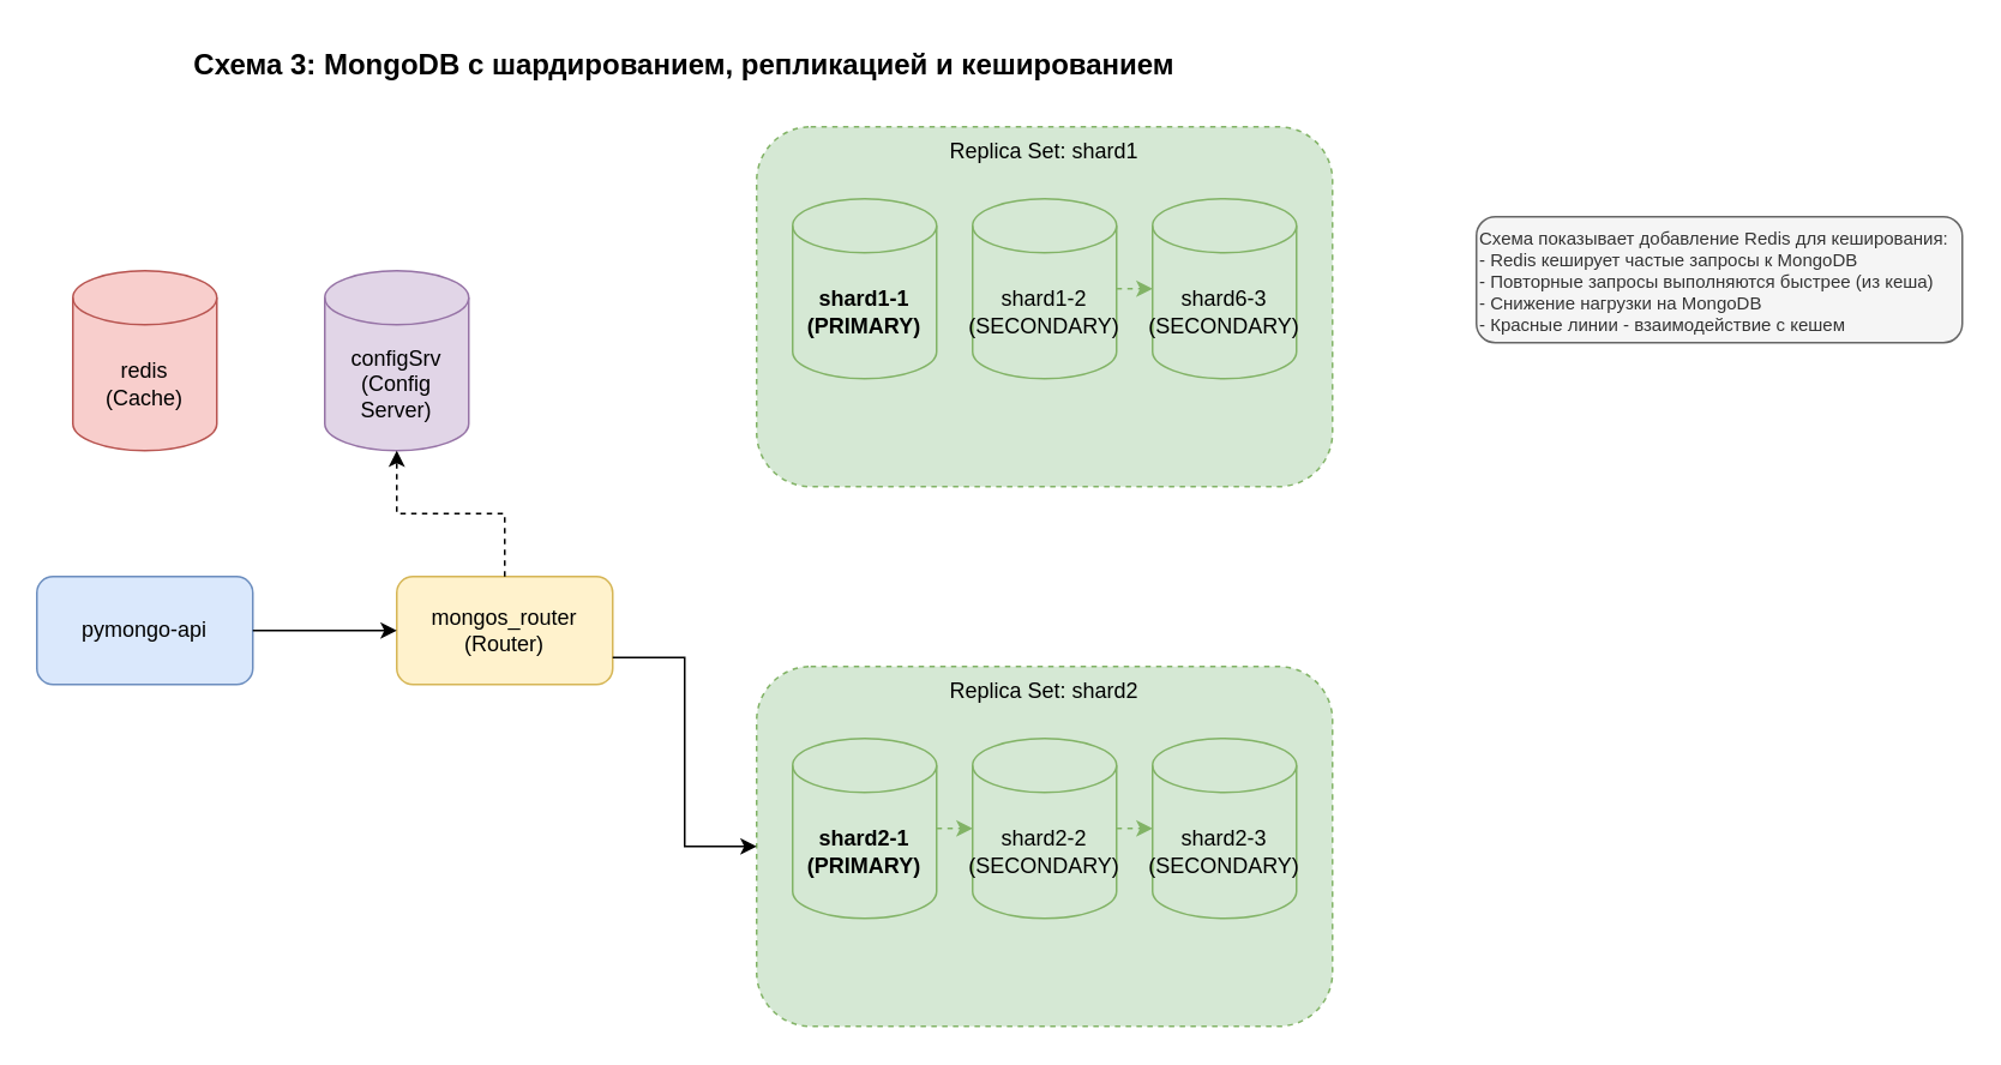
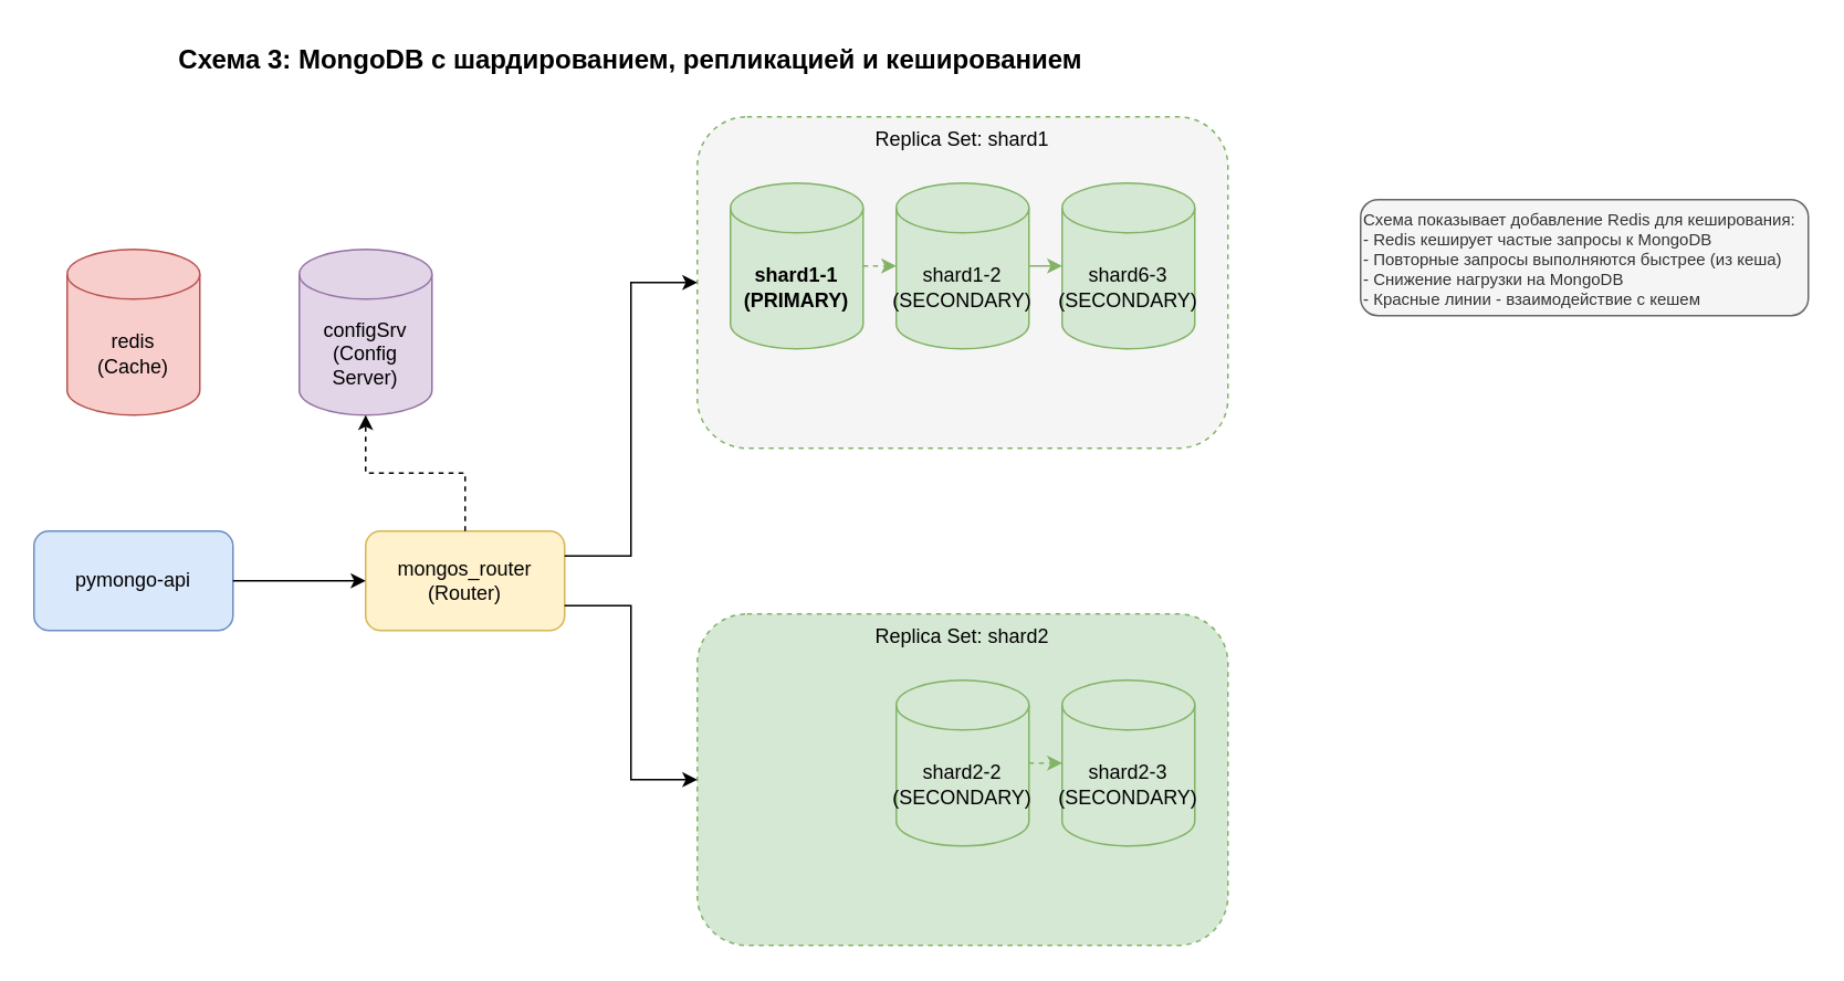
- <mxCell id="6" value="Replica Set: shard1" style="rounded=1;whiteSpace=wrap;html=1;fillColor=#d5e8d4;strokeColor=#82b366;dashed=1;verticalAlign=top;align=center;" parent="1" vertex="1"><mxGeometry x="420" y="70" width="320" height="200" as="geometry" /></mxCell>
+ <mxCell id="6" value="Replica Set: shard1" style="rounded=1;whiteSpace=wrap;html=1;fillColor=#f5f5f5;strokeColor=#82b366;dashed=1;verticalAlign=top;align=center;" parent="1" vertex="1"><mxGeometry x="420" y="70" width="320" height="200" as="geometry" /></mxCell>
+ <mxCell id="14" style="edgeStyle=orthogonalEdgeStyle;rounded=0;orthogonalLoop=1;jettySize=auto;html=1;exitX=1;exitY=0.5;exitDx=0;exitDy=0;exitPerimeter=0;entryX=0;entryY=0.5;entryDx=0;entryDy=0;entryPerimeter=0;endArrow=classic;endFill=1;dashed=1;strokeColor=#82b366;" parent="1" source="7" target="8" edge="1"><mxGeometry relative="1" as="geometry" /></mxCell>
- <mxCell id="15" style="edgeStyle=orthogonalEdgeStyle;rounded=0;orthogonalLoop=1;jettySize=auto;html=1;exitX=1;exitY=0.5;exitDx=0;exitDy=0;exitPerimeter=0;entryX=0;entryY=0.5;entryDx=0;entryDy=0;entryPerimeter=0;endArrow=classic;endFill=1;dashed=1;strokeColor=#82b366;" parent="1" source="8" target="9" edge="1"><mxGeometry relative="1" as="geometry" /></mxCell>
+ <mxCell id="15" style="edgeStyle=orthogonalEdgeStyle;rounded=0;orthogonalLoop=1;jettySize=auto;html=1;exitX=1;exitY=0.5;exitDx=0;exitDy=0;exitPerimeter=0;entryX=0;entryY=0.5;entryDx=0;entryDy=0;entryPerimeter=0;endArrow=classic;endFill=1;dashed=0;strokeColor=#82b366;" parent="1" source="8" target="9" edge="1"><mxGeometry relative="1" as="geometry" /></mxCell>
+ <mxCell id="20" style="edgeStyle=orthogonalEdgeStyle;rounded=0;orthogonalLoop=1;jettySize=auto;html=1;exitX=1;exitY=0.25;exitDx=0;exitDy=0;entryX=0;entryY=0.5;entryDx=0;entryDy=0;endArrow=classic;endFill=1;" parent="1" source="4" target="6" edge="1"><mxGeometry relative="1" as="geometry" /></mxCell>
- <mxCell id="11" value="shard2-1&#10;(PRIMARY)" style="shape=cylinder3;whiteSpace=wrap;html=1;boundedLbl=1;backgroundOutline=1;size=15;fillColor=#d5e8d4;strokeColor=#82b366;fontStyle=1" parent="1" vertex="1"><mxGeometry x="440" y="410" width="80" height="100" as="geometry" /></mxCell>
- <mxCell id="16" style="edgeStyle=orthogonalEdgeStyle;rounded=0;orthogonalLoop=1;jettySize=auto;html=1;exitX=1;exitY=0.5;exitDx=0;exitDy=0;exitPerimeter=0;entryX=0;entryY=0.5;entryDx=0;entryDy=0;entryPerimeter=0;endArrow=classic;endFill=1;dashed=1;strokeColor=#82b366;" parent="1" source="11" target="12" edge="1"><mxGeometry relative="1" as="geometry" /></mxCell>
